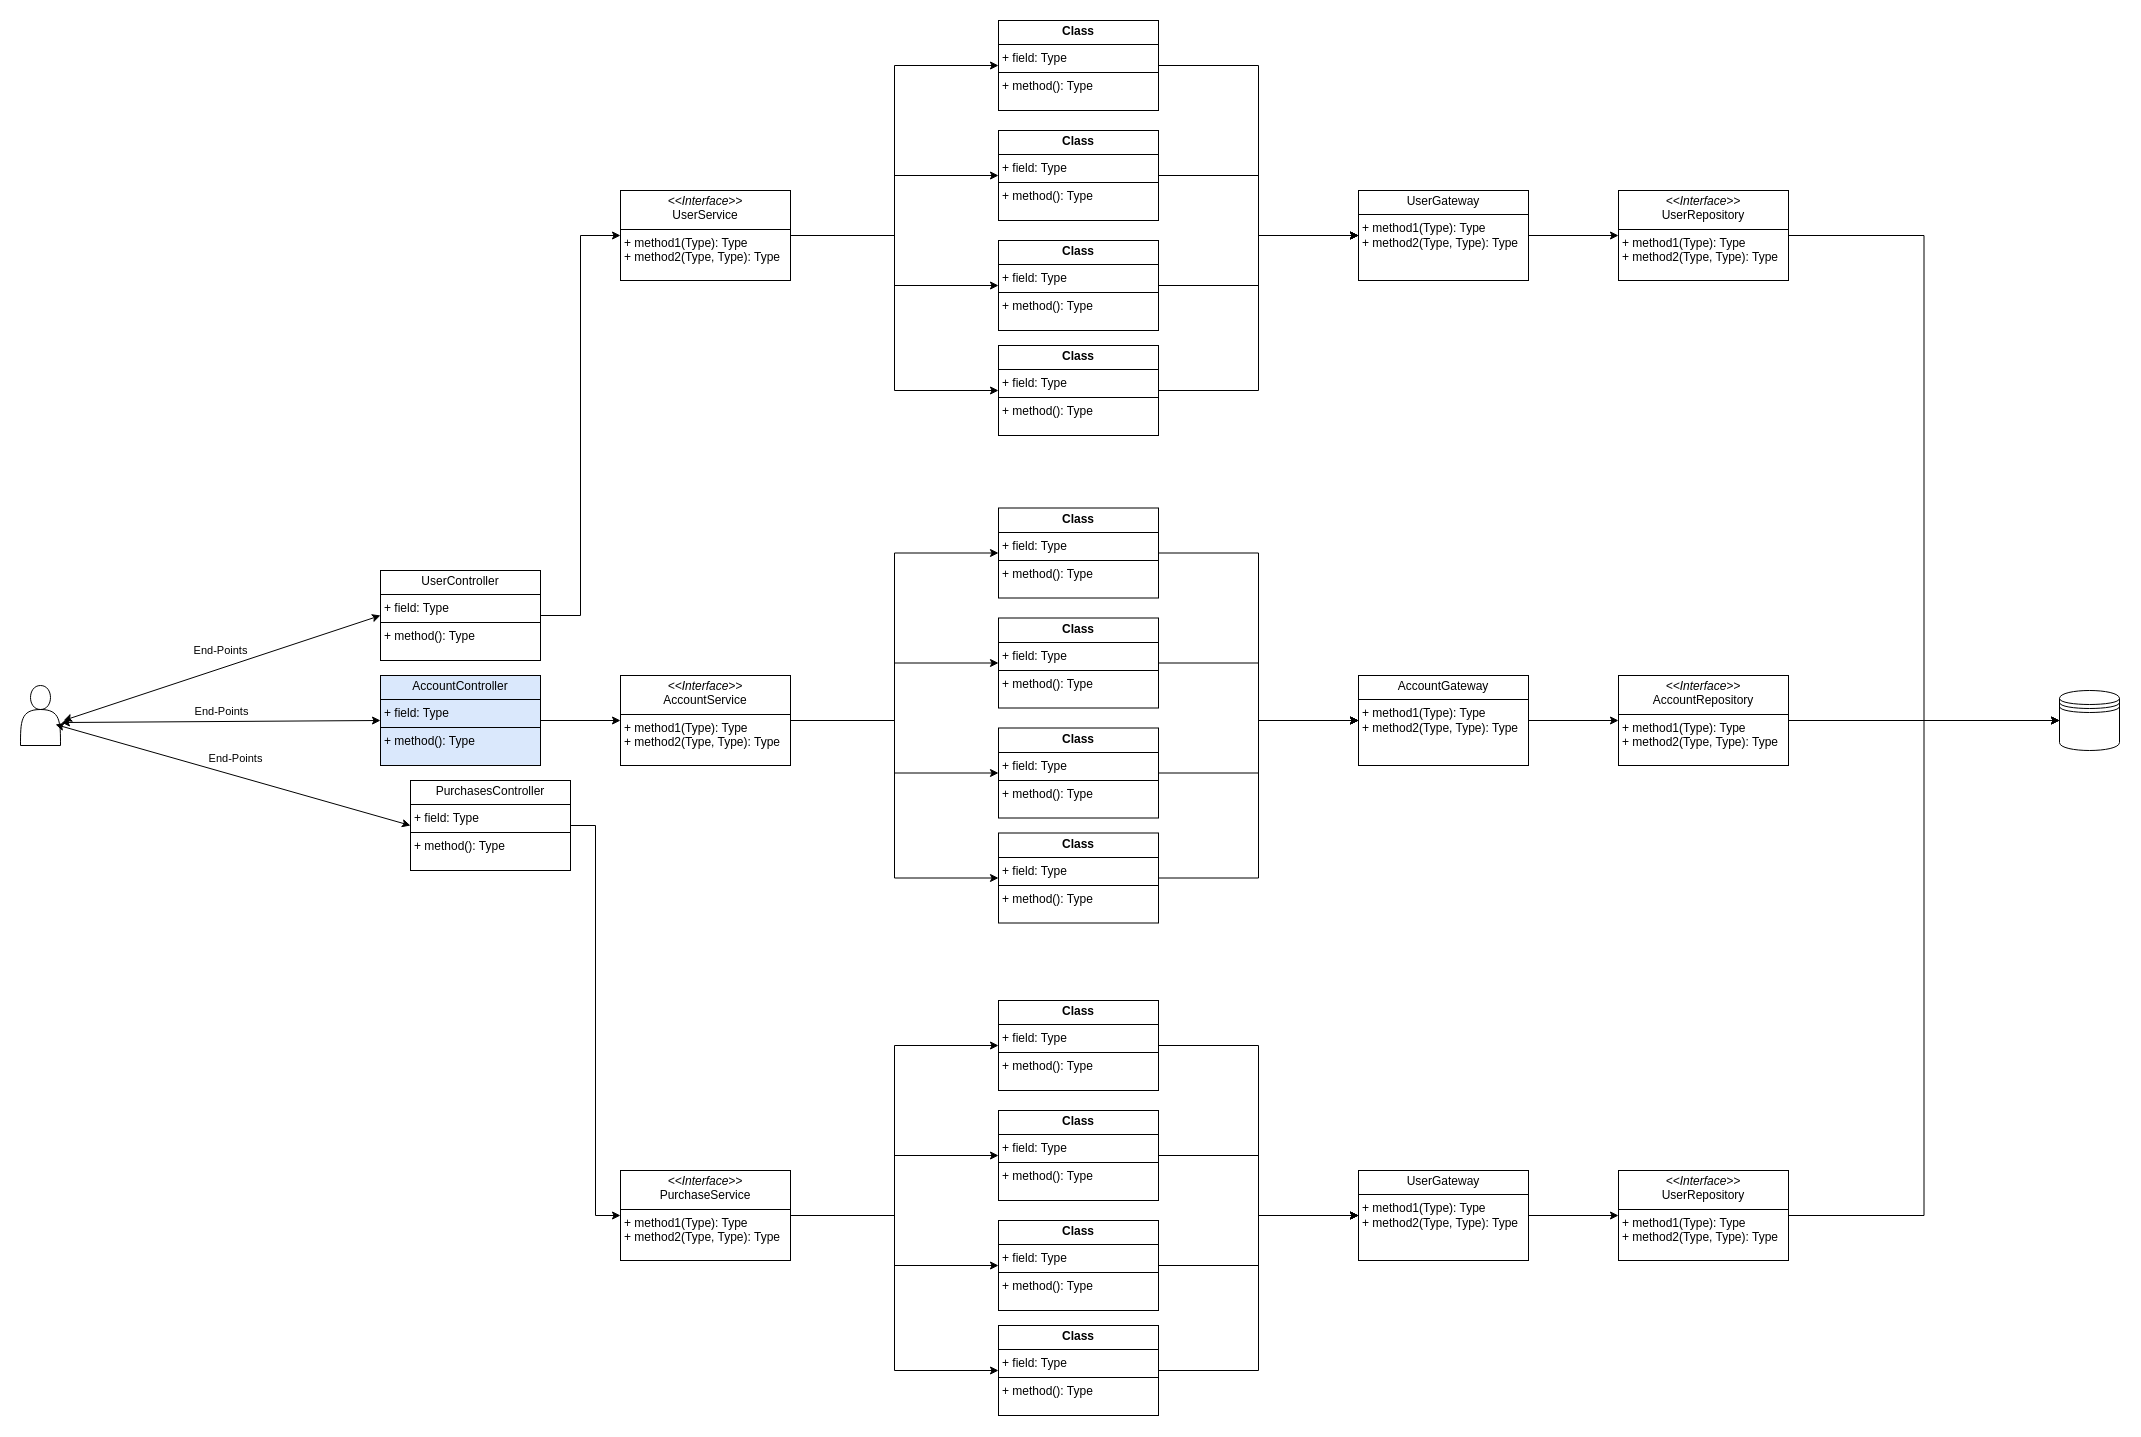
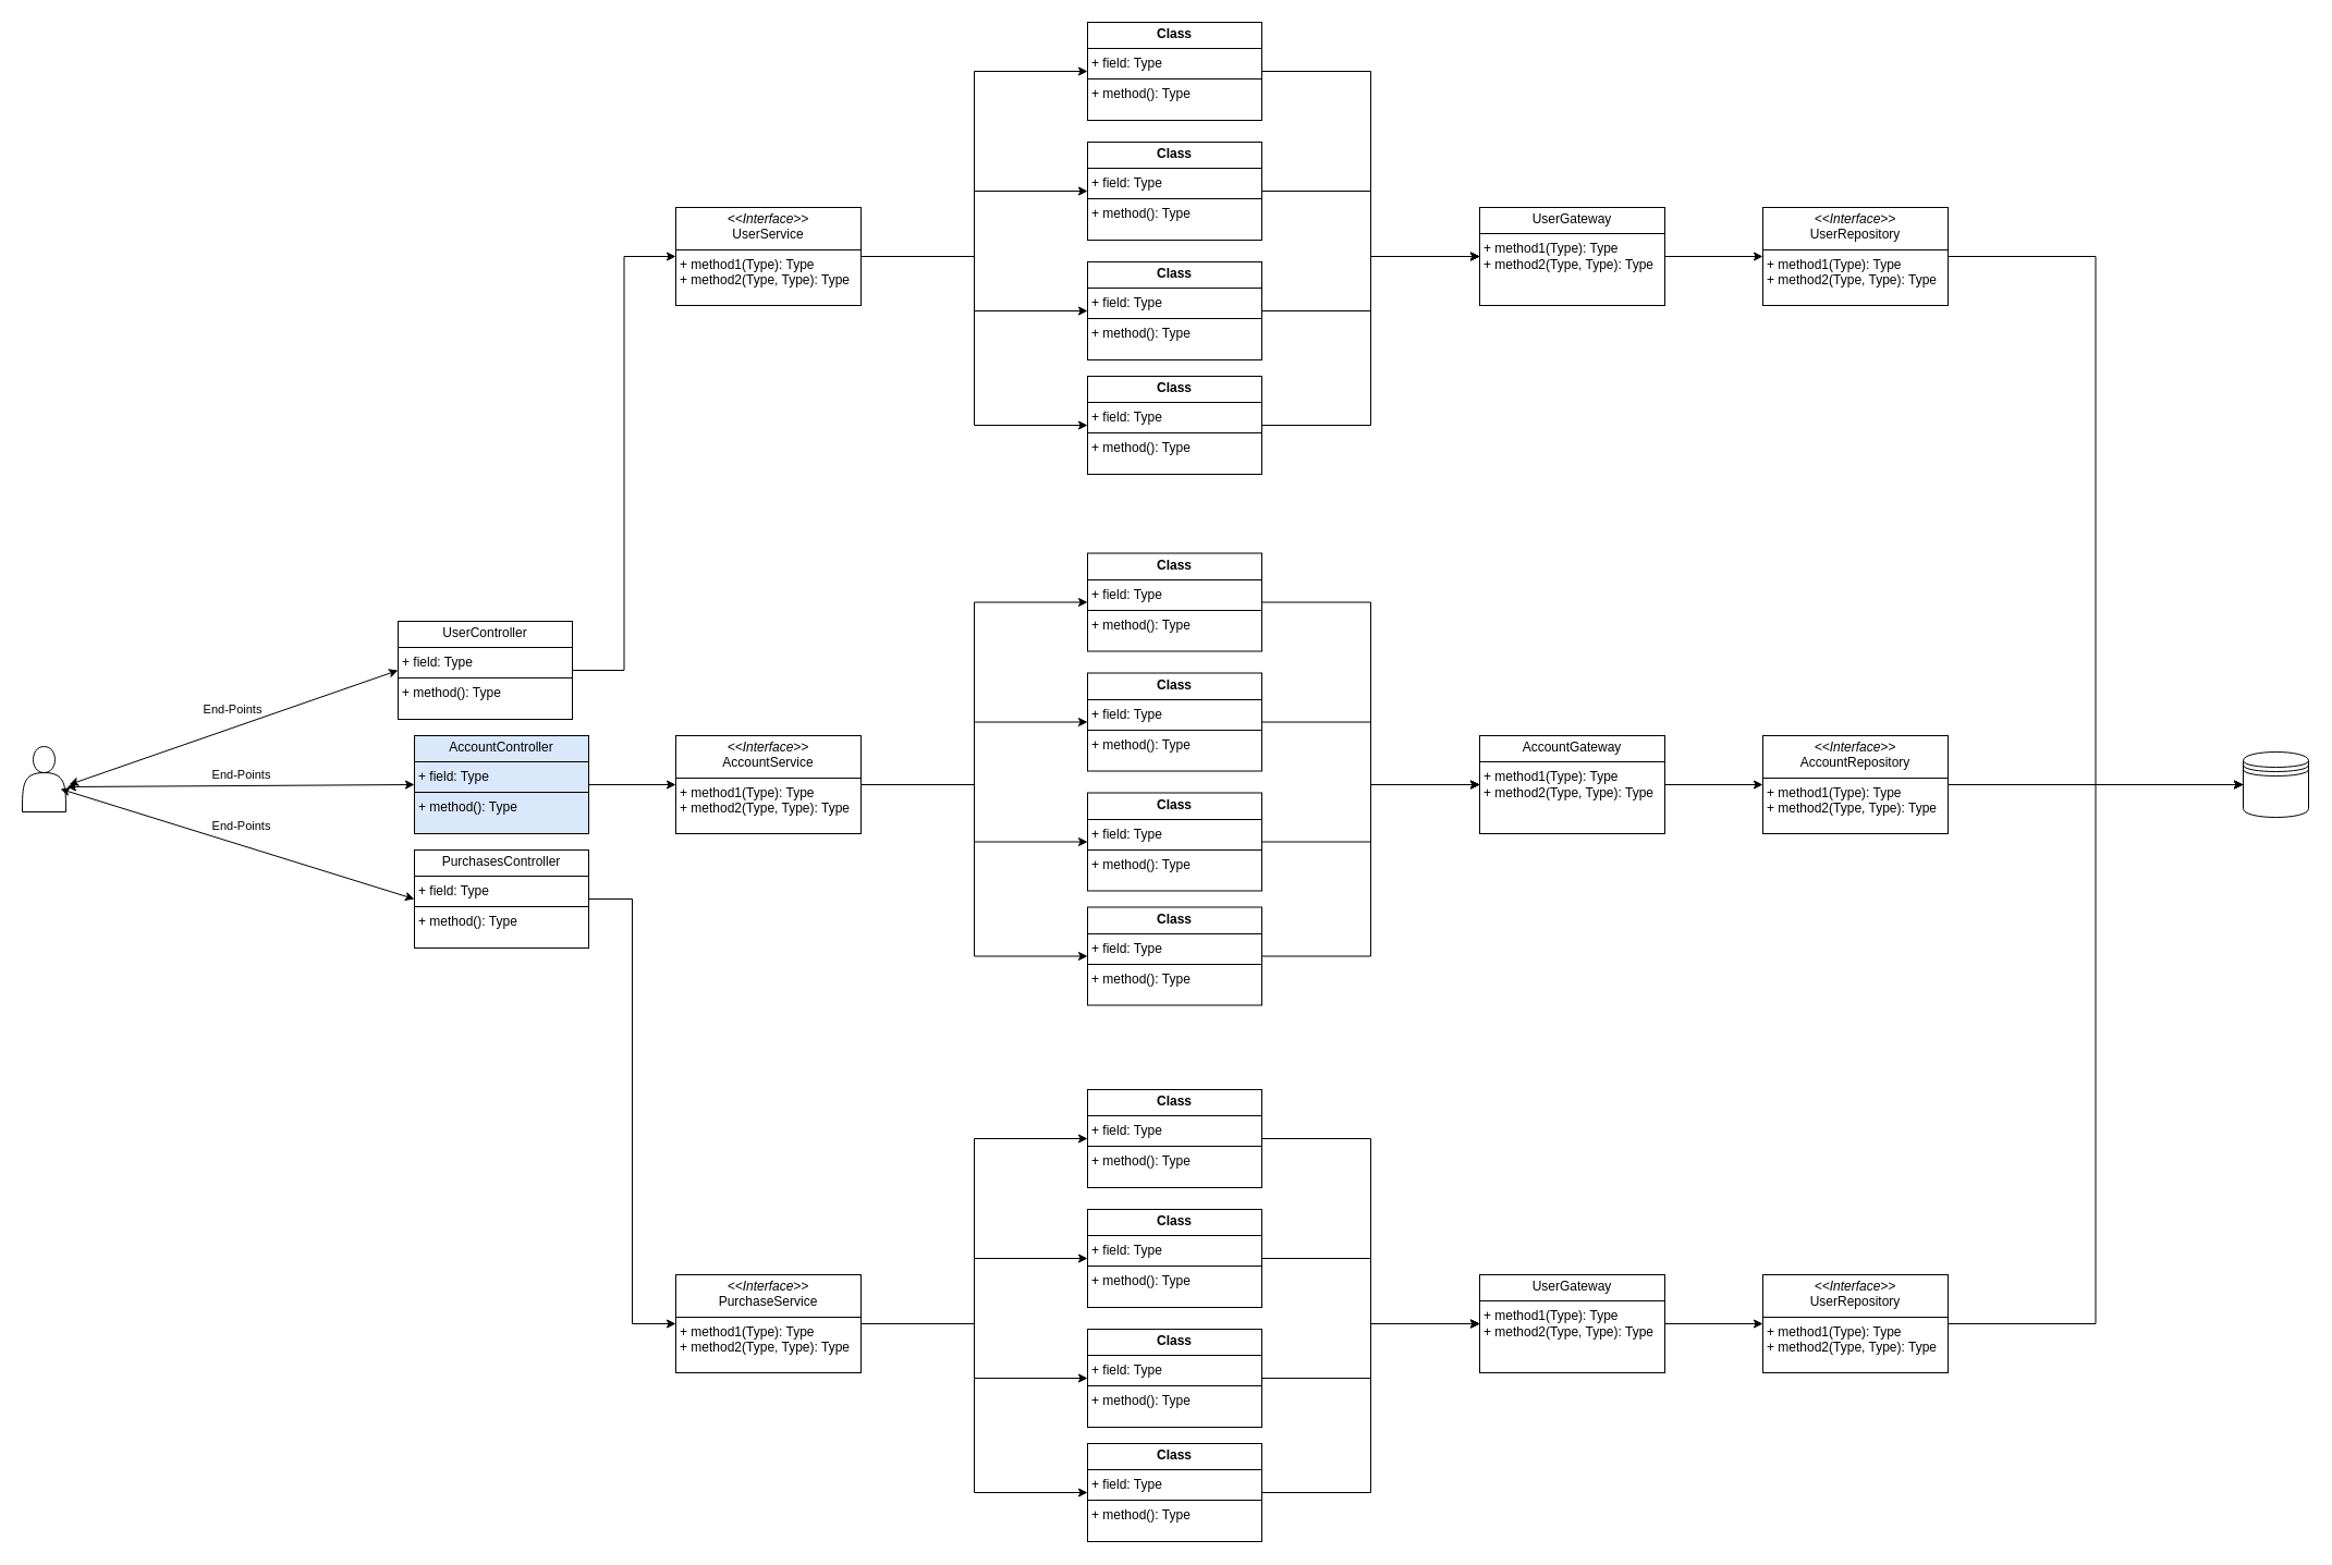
- <mxCell id="22" value="&lt;p style=&quot;margin:0px;margin-top:4px;text-align:center;&quot;&gt;UserController&lt;/p&gt;&lt;hr size=&quot;1&quot; style=&quot;border-style:solid;&quot;&gt;&lt;p style=&quot;margin:0px;margin-left:4px;&quot;&gt;+ field: Type&lt;/p&gt;&lt;hr size=&quot;1&quot; style=&quot;border-style:solid;&quot;&gt;&lt;p style=&quot;margin:0px;margin-left:4px;&quot;&gt;+ method(): Type&lt;/p&gt;" style="verticalAlign=top;align=left;overflow=fill;html=1;whiteSpace=wrap;" vertex="1" parent="1"><mxGeometry x="380" y="570" width="160" height="90" as="geometry" /></mxCell>
+ <mxCell id="22" value="&lt;p style=&quot;margin:0px;margin-top:4px;text-align:center;&quot;&gt;UserController&lt;/p&gt;&lt;hr size=&quot;1&quot; style=&quot;border-style:solid;&quot;&gt;&lt;p style=&quot;margin:0px;margin-left:4px;&quot;&gt;+ field: Type&lt;/p&gt;&lt;hr size=&quot;1&quot; style=&quot;border-style:solid;&quot;&gt;&lt;p style=&quot;margin:0px;margin-left:4px;&quot;&gt;+ method(): Type&lt;/p&gt;" style="verticalAlign=top;align=left;overflow=fill;html=1;whiteSpace=wrap;" vertex="1" parent="1"><mxGeometry x="365" y="570" width="160" height="90" as="geometry" /></mxCell>
- <mxCell id="25" value="&lt;p style=&quot;margin:0px;margin-top:4px;text-align:center;&quot;&gt;PurchasesController&lt;/p&gt;&lt;hr size=&quot;1&quot; style=&quot;border-style:solid;&quot;&gt;&lt;p style=&quot;margin:0px;margin-left:4px;&quot;&gt;+ field: Type&lt;/p&gt;&lt;hr size=&quot;1&quot; style=&quot;border-style:solid;&quot;&gt;&lt;p style=&quot;margin:0px;margin-left:4px;&quot;&gt;+ method(): Type&lt;/p&gt;" style="verticalAlign=top;align=left;overflow=fill;html=1;whiteSpace=wrap;" vertex="1" parent="1"><mxGeometry x="410" y="780" width="160" height="90" as="geometry" /></mxCell>
+ <mxCell id="25" value="&lt;p style=&quot;margin:0px;margin-top:4px;text-align:center;&quot;&gt;PurchasesController&lt;/p&gt;&lt;hr size=&quot;1&quot; style=&quot;border-style:solid;&quot;&gt;&lt;p style=&quot;margin:0px;margin-left:4px;&quot;&gt;+ field: Type&lt;/p&gt;&lt;hr size=&quot;1&quot; style=&quot;border-style:solid;&quot;&gt;&lt;p style=&quot;margin:0px;margin-left:4px;&quot;&gt;+ method(): Type&lt;/p&gt;" style="verticalAlign=top;align=left;overflow=fill;html=1;whiteSpace=wrap;" vertex="1" parent="1"><mxGeometry x="380" y="780" width="160" height="90" as="geometry" /></mxCell>
